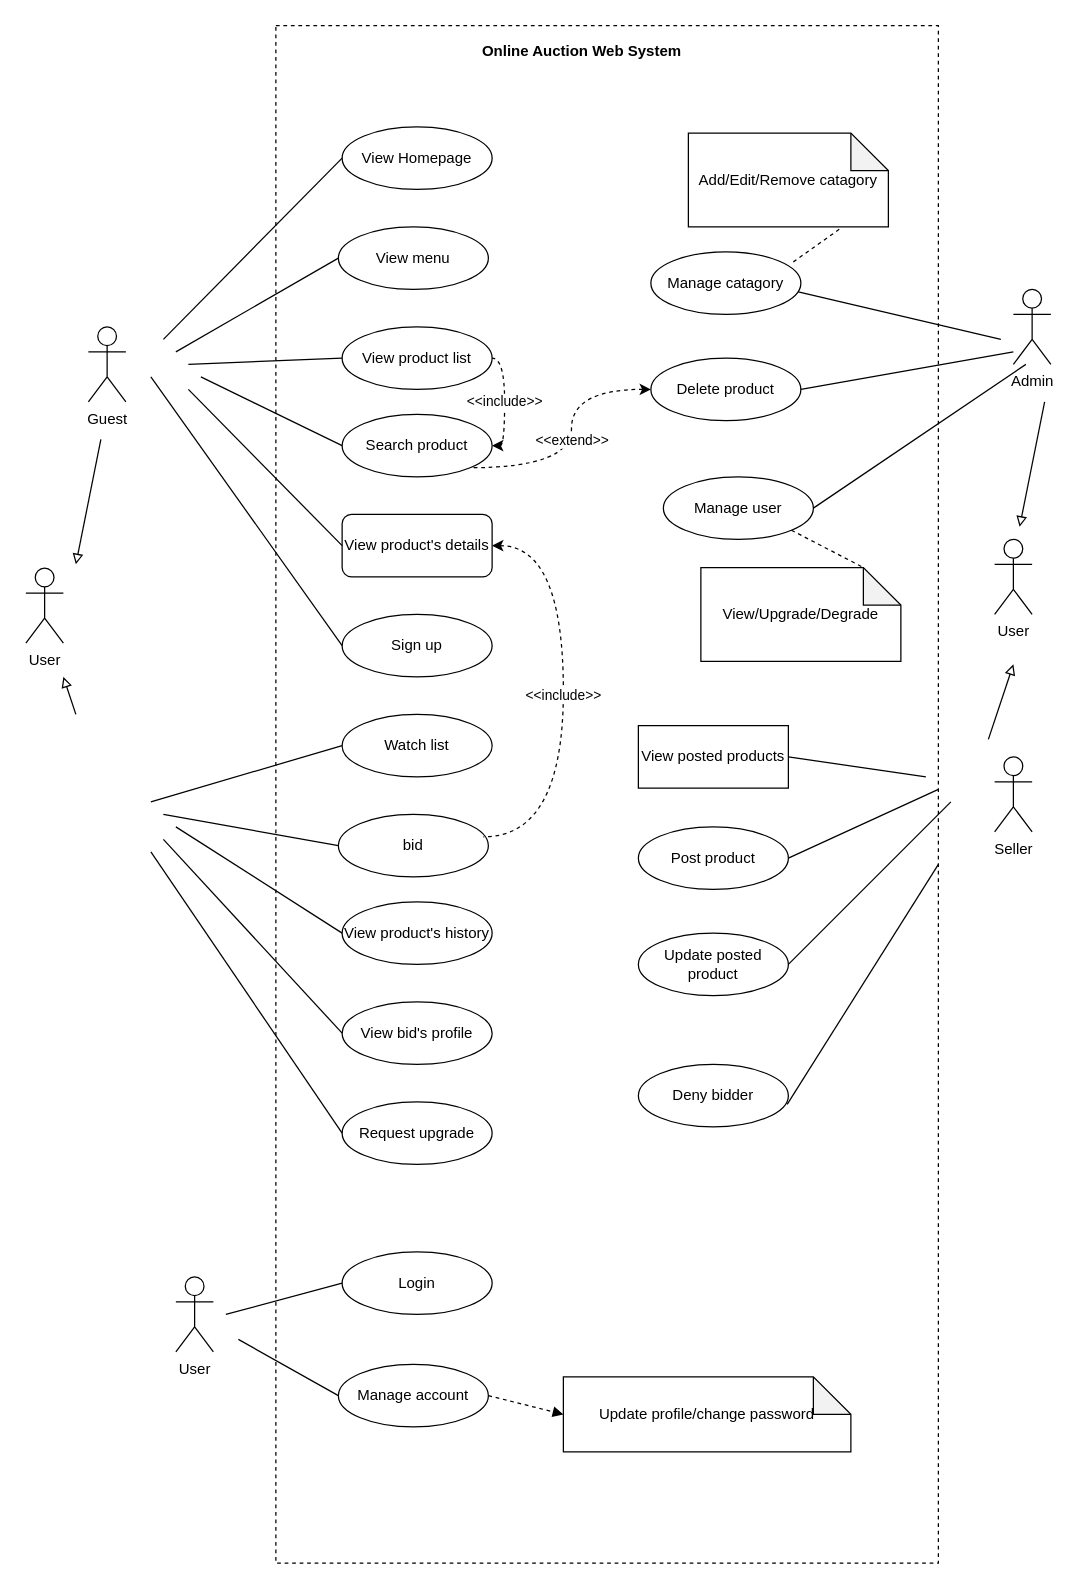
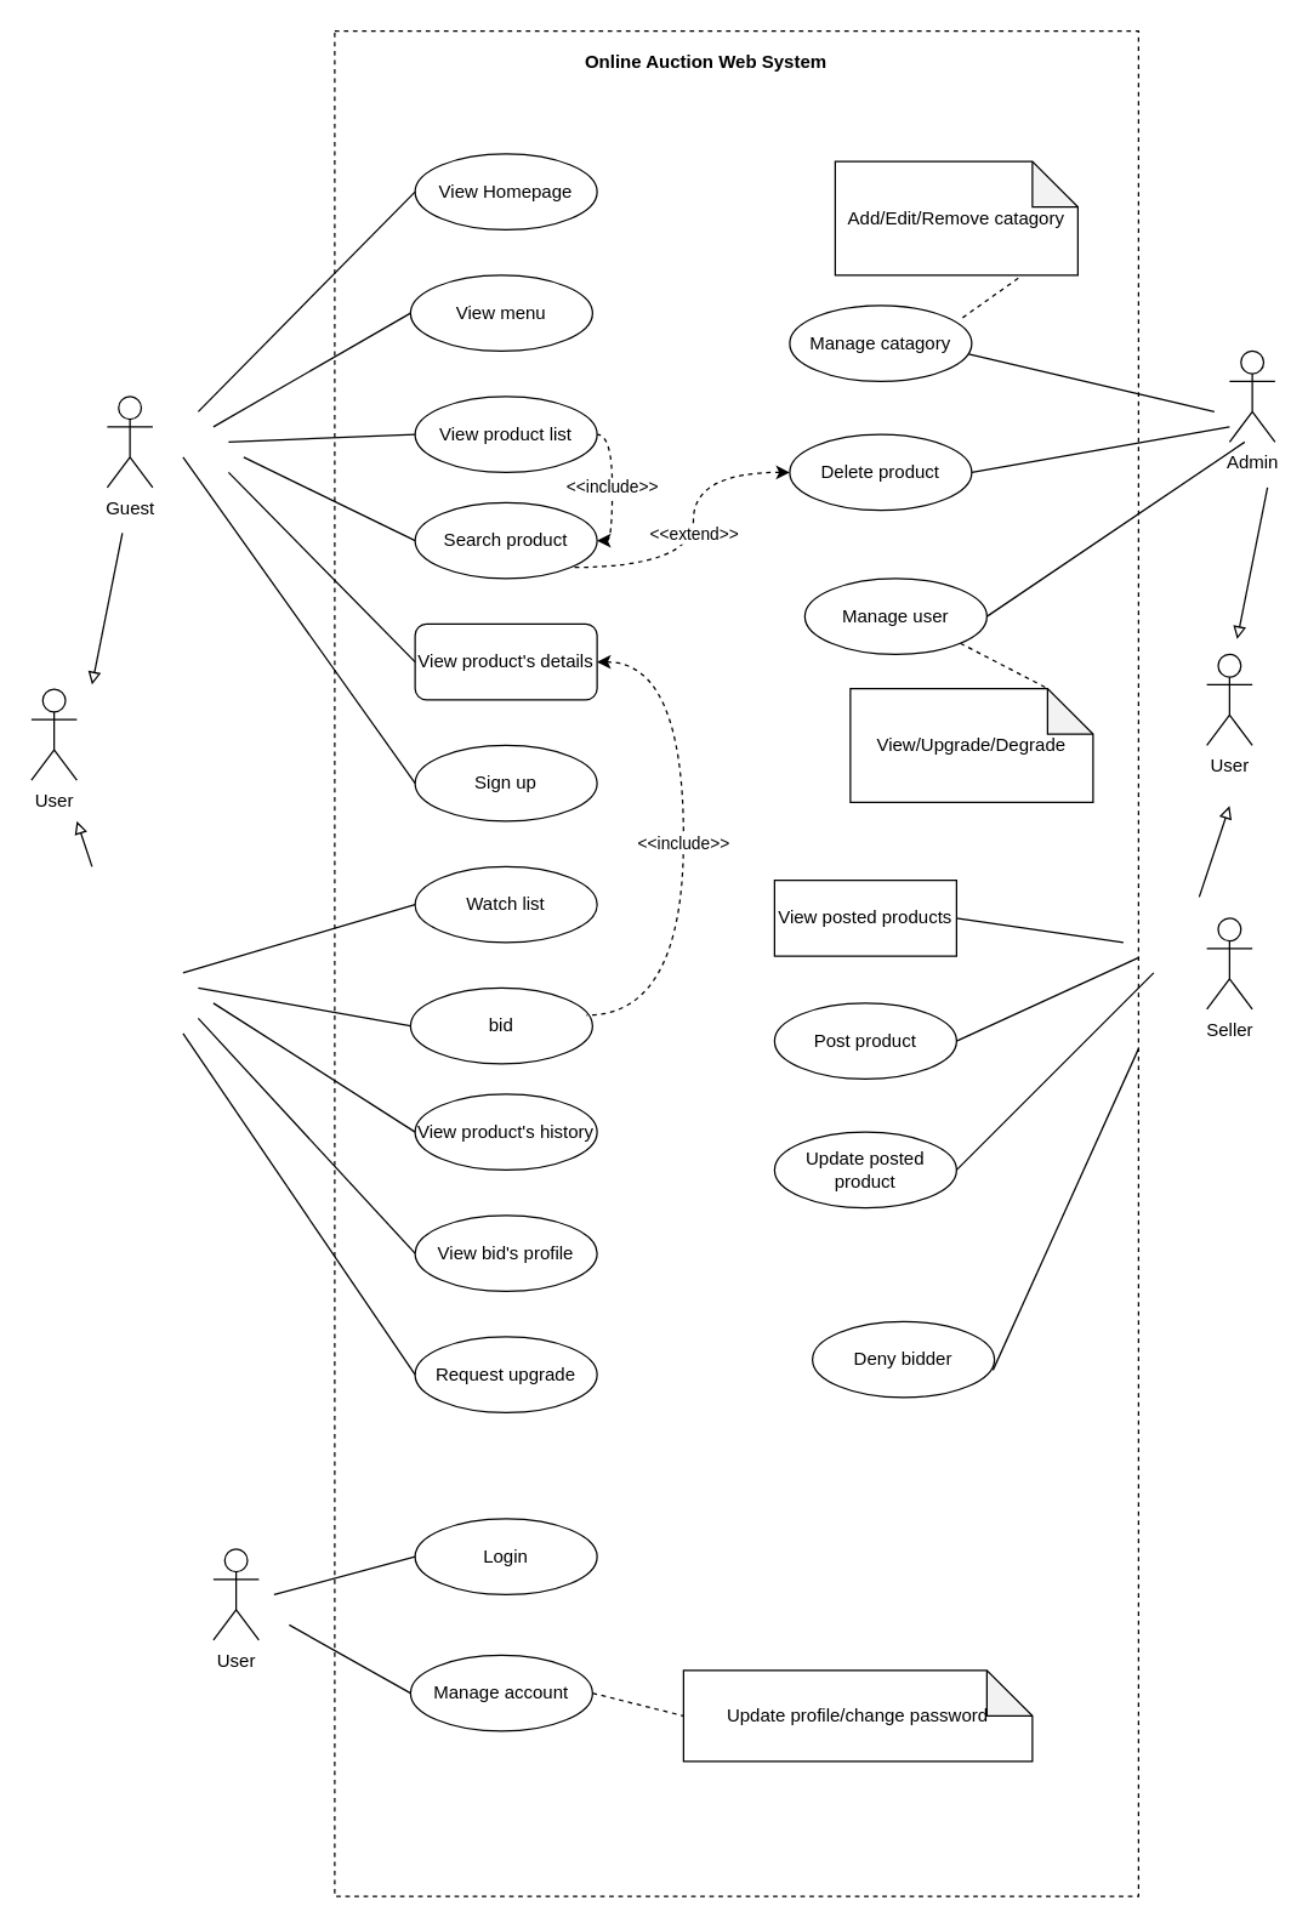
- <mxCell id="18" value="Deny bidder" style="ellipse;whiteSpace=wrap;html=1;" vertex="1" parent="1"><mxGeometry x="510" y="851" width="120" height="50" as="geometry" /></mxCell>
+ <mxCell id="18" value="Deny bidder" style="ellipse;whiteSpace=wrap;html=1;" vertex="1" parent="1"><mxGeometry x="535" y="871" width="120" height="50" as="geometry" /></mxCell>
- <mxCell id="40" value="" style="endArrow=block;dashed=1;html=1;exitX=1;exitY=0.5;exitDx=0;exitDy=0;entryX=0;entryY=0.5;entryDx=0;entryDy=0;entryPerimeter=0;" edge="1" parent="1" source="38" target="39"><mxGeometry width="50" height="50" relative="1" as="geometry"><mxPoint x="420" y="1151" as="sourcePoint" /><mxPoint x="470" y="1101" as="targetPoint" /></mxGeometry></mxCell>
+ <mxCell id="40" value="" style="endArrow=none;dashed=1;html=1;exitX=1;exitY=0.5;exitDx=0;exitDy=0;entryX=0;entryY=0.5;entryDx=0;entryDy=0;entryPerimeter=0;" edge="1" parent="1" source="38" target="39"><mxGeometry width="50" height="50" relative="1" as="geometry"><mxPoint x="420" y="1151" as="sourcePoint" /><mxPoint x="470" y="1101" as="targetPoint" /></mxGeometry></mxCell>
